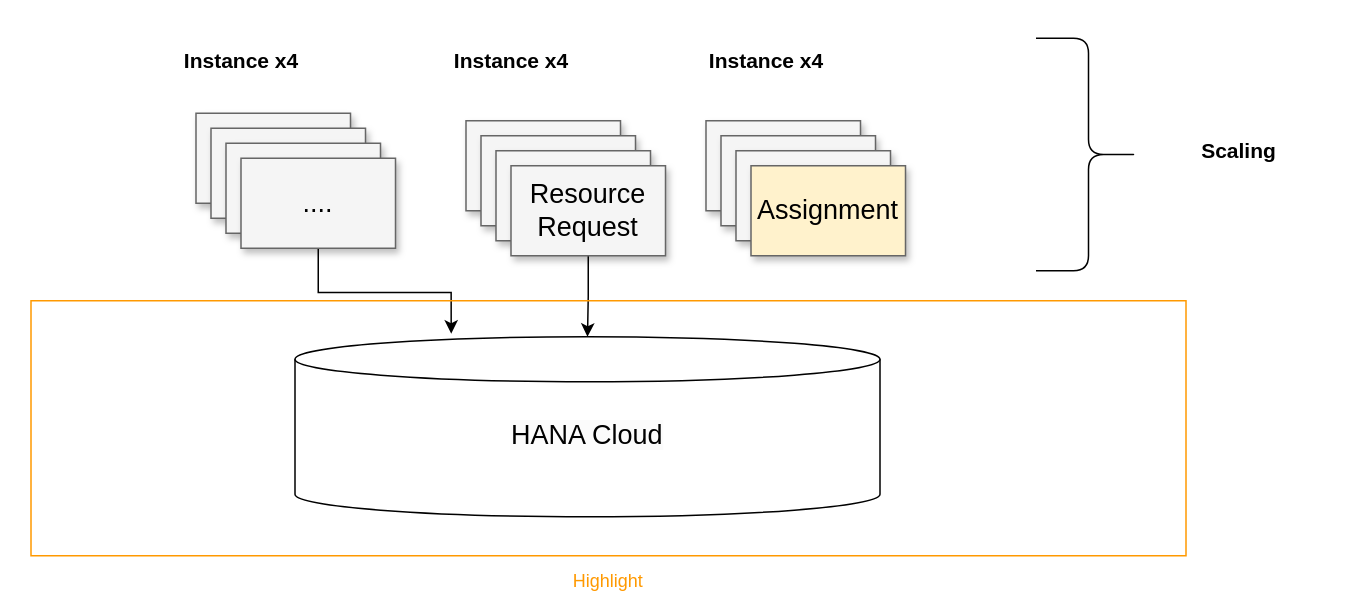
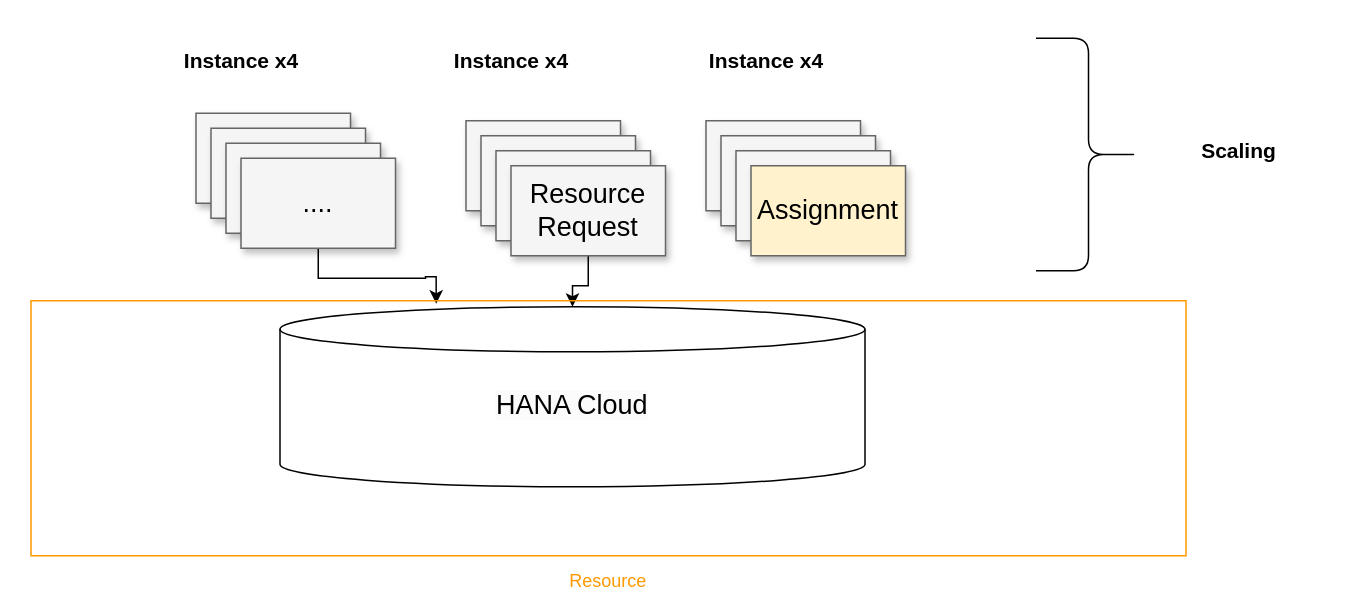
- <mxCell id="3" value="&#10;&lt;span style=&quot;color: rgb(0, 0, 0); font-family: Helvetica; font-size: 18px; font-style: normal; font-variant-ligatures: normal; font-variant-caps: normal; font-weight: 400; letter-spacing: normal; orphans: 2; text-align: center; text-indent: 0px; text-transform: none; widows: 2; word-spacing: 0px; -webkit-text-stroke-width: 0px; background-color: rgb(251, 251, 251); text-decoration-thickness: initial; text-decoration-style: initial; text-decoration-color: initial; float: none; display: inline !important;&quot;&gt;HANA Cloud&lt;/span&gt;&#10;&#10;" style="shape=cylinder3;whiteSpace=wrap;html=1;boundedLbl=1;backgroundOutline=1;size=15;" vertex="1" parent="1"><mxGeometry x="196" y="224" width="390" height="120" as="geometry" /></mxCell>
+ <mxCell id="3" value="&#10;&lt;span style=&quot;color: rgb(0, 0, 0); font-family: Helvetica; font-size: 18px; font-style: normal; font-variant-ligatures: normal; font-variant-caps: normal; font-weight: 400; letter-spacing: normal; orphans: 2; text-align: center; text-indent: 0px; text-transform: none; widows: 2; word-spacing: 0px; -webkit-text-stroke-width: 0px; background-color: rgb(251, 251, 251); text-decoration-thickness: initial; text-decoration-style: initial; text-decoration-color: initial; float: none; display: inline !important;&quot;&gt;HANA Cloud&lt;/span&gt;&#10;&#10;" style="shape=cylinder3;whiteSpace=wrap;html=1;boundedLbl=1;backgroundOutline=1;size=15;" vertex="1" parent="1"><mxGeometry x="186" y="204" width="390" height="120" as="geometry" /></mxCell>
- <mxCell id="22" value="Highlight" style="outlineConnect=0;gradientColor=none;html=1;whiteSpace=wrap;fontSize=12;fontStyle=0;strokeColor=#FF9900;fillColor=none;verticalAlign=top;align=center;fontColor=#FF9900;dashed=0;spacingTop=3;labelPosition=center;verticalLabelPosition=bottom;" vertex="1" parent="1"><mxGeometry x="20" y="200" width="770" height="170" as="geometry" /></mxCell>
+ <mxCell id="22" value="Resource" style="outlineConnect=0;gradientColor=none;html=1;whiteSpace=wrap;fontSize=12;fontStyle=0;strokeColor=#FF9900;fillColor=none;verticalAlign=top;align=center;fontColor=#FF9900;dashed=0;spacingTop=3;labelPosition=center;verticalLabelPosition=bottom;" vertex="1" parent="1"><mxGeometry x="20" y="200" width="770" height="170" as="geometry" /></mxCell>
